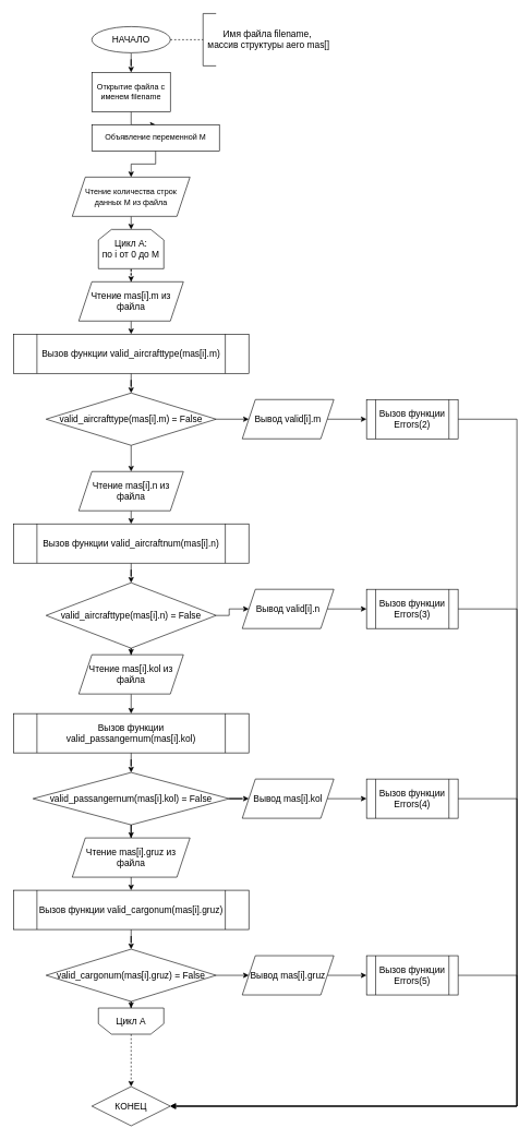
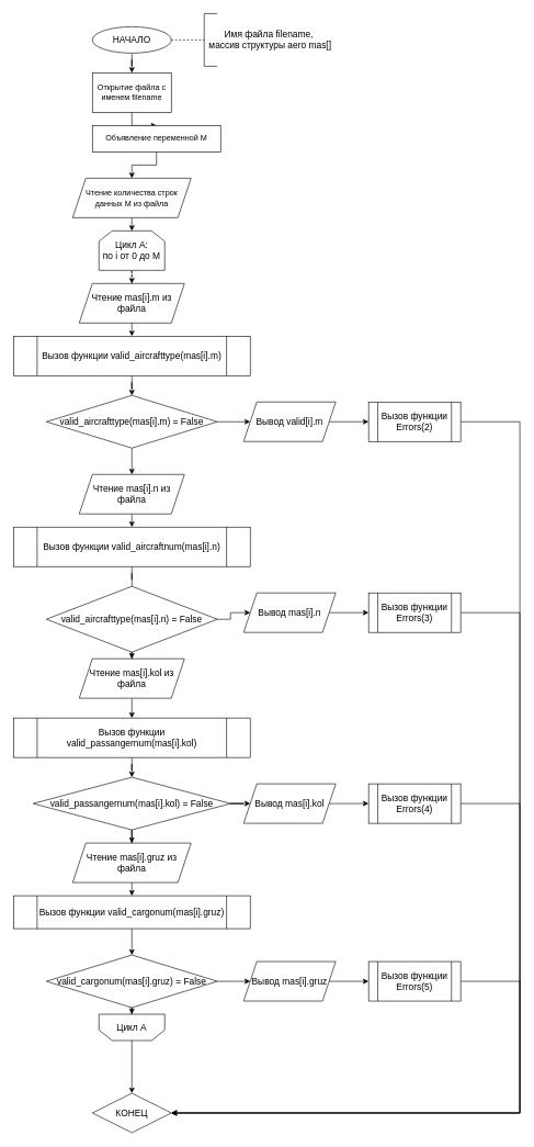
- <mxCell id="29" value="" style="edgeStyle=orthogonalEdgeStyle;rounded=0;orthogonalLoop=1;jettySize=auto;html=1;fontSize=14;" parent="1" source="30" target="33" edge="1"><mxGeometry relative="1" as="geometry" /></mxCell>
+ <mxCell id="29" value="" style="edgeStyle=orthogonalEdgeStyle;rounded=0;orthogonalLoop=1;jettySize=auto;html=1;fontSize=14;endArrow=none;" parent="1" source="30" target="33" edge="1"><mxGeometry relative="1" as="geometry" /></mxCell>
- <mxCell id="36" value="Вывод valid[i].n" style="shape=parallelogram;perimeter=parallelogramPerimeter;whiteSpace=wrap;html=1;fixedSize=1;fontSize=14;" parent="1" vertex="1"><mxGeometry x="370" y="900" width="140" height="60" as="geometry" /></mxCell>
+ <mxCell id="36" value="Вывод mas[i].n" style="shape=parallelogram;perimeter=parallelogramPerimeter;whiteSpace=wrap;html=1;fixedSize=1;fontSize=14;" parent="1" vertex="1"><mxGeometry x="370" y="900" width="140" height="60" as="geometry" /></mxCell>
- <mxCell id="52" value="Вызов функции valid_cargonum(mas[i].gruz)" style="shape=process;whiteSpace=wrap;html=1;backgroundOutline=1;fontSize=14;" parent="1" vertex="1"><mxGeometry x="20" y="1360" width="360" height="60" as="geometry" /></mxCell>
+ <mxCell id="52" value="Вызов функции valid_cargonum(mas[i].gruz)" style="shape=process;whiteSpace=wrap;html=1;backgroundOutline=1;fontSize=14;" parent="1" vertex="1"><mxGeometry x="20" y="1360" width="360" height="50" as="geometry" /></mxCell>
- <mxCell id="61" value="" style="edgeStyle=orthogonalEdgeStyle;rounded=0;orthogonalLoop=1;jettySize=auto;html=1;fontSize=14;dashed=1;" parent="1" source="62" target="63" edge="1"><mxGeometry relative="1" as="geometry" /></mxCell>
+ <mxCell id="61" value="" style="edgeStyle=orthogonalEdgeStyle;rounded=0;orthogonalLoop=1;jettySize=auto;html=1;fontSize=14;" parent="1" source="62" target="63" edge="1"><mxGeometry relative="1" as="geometry" /></mxCell>
